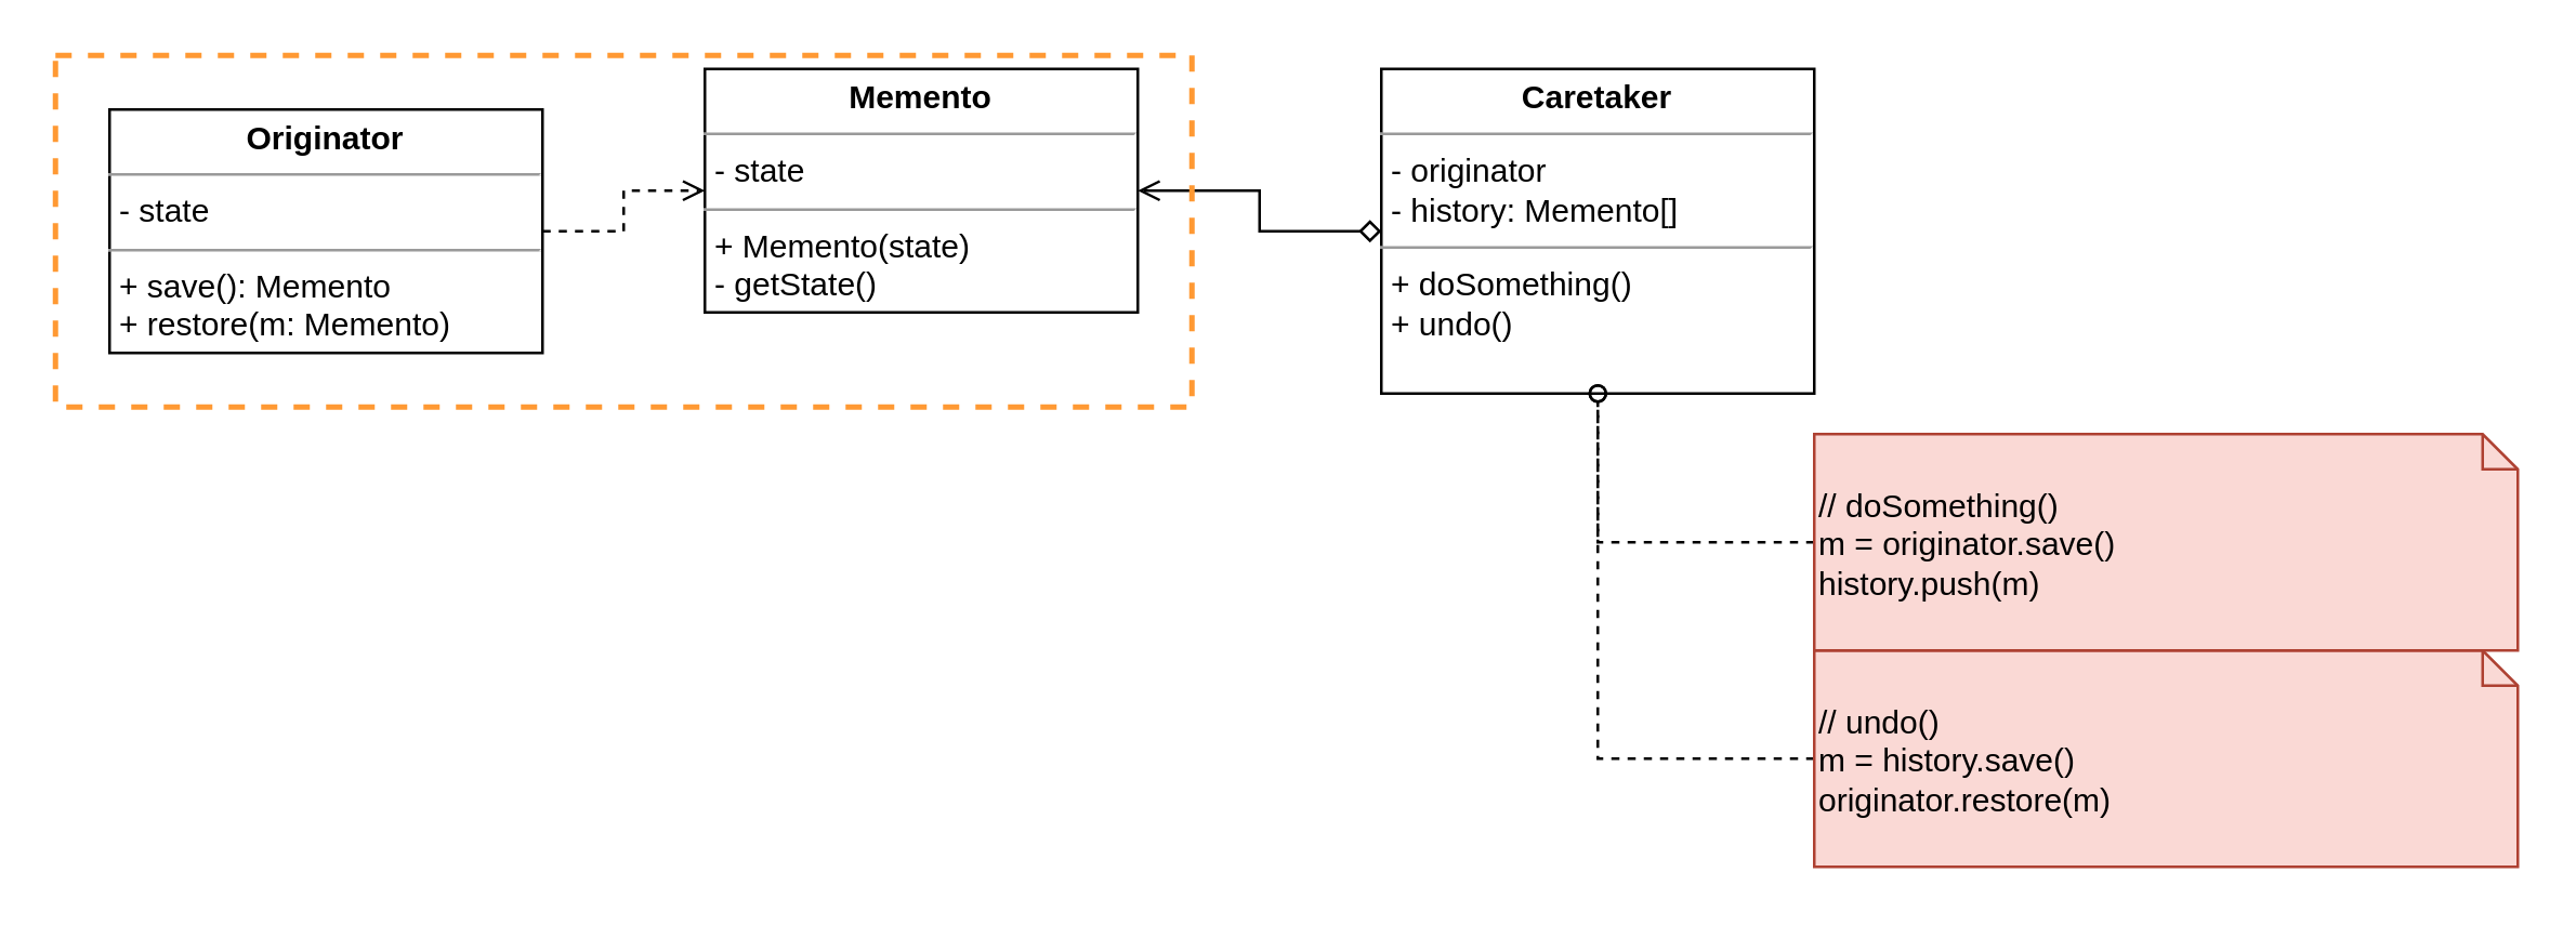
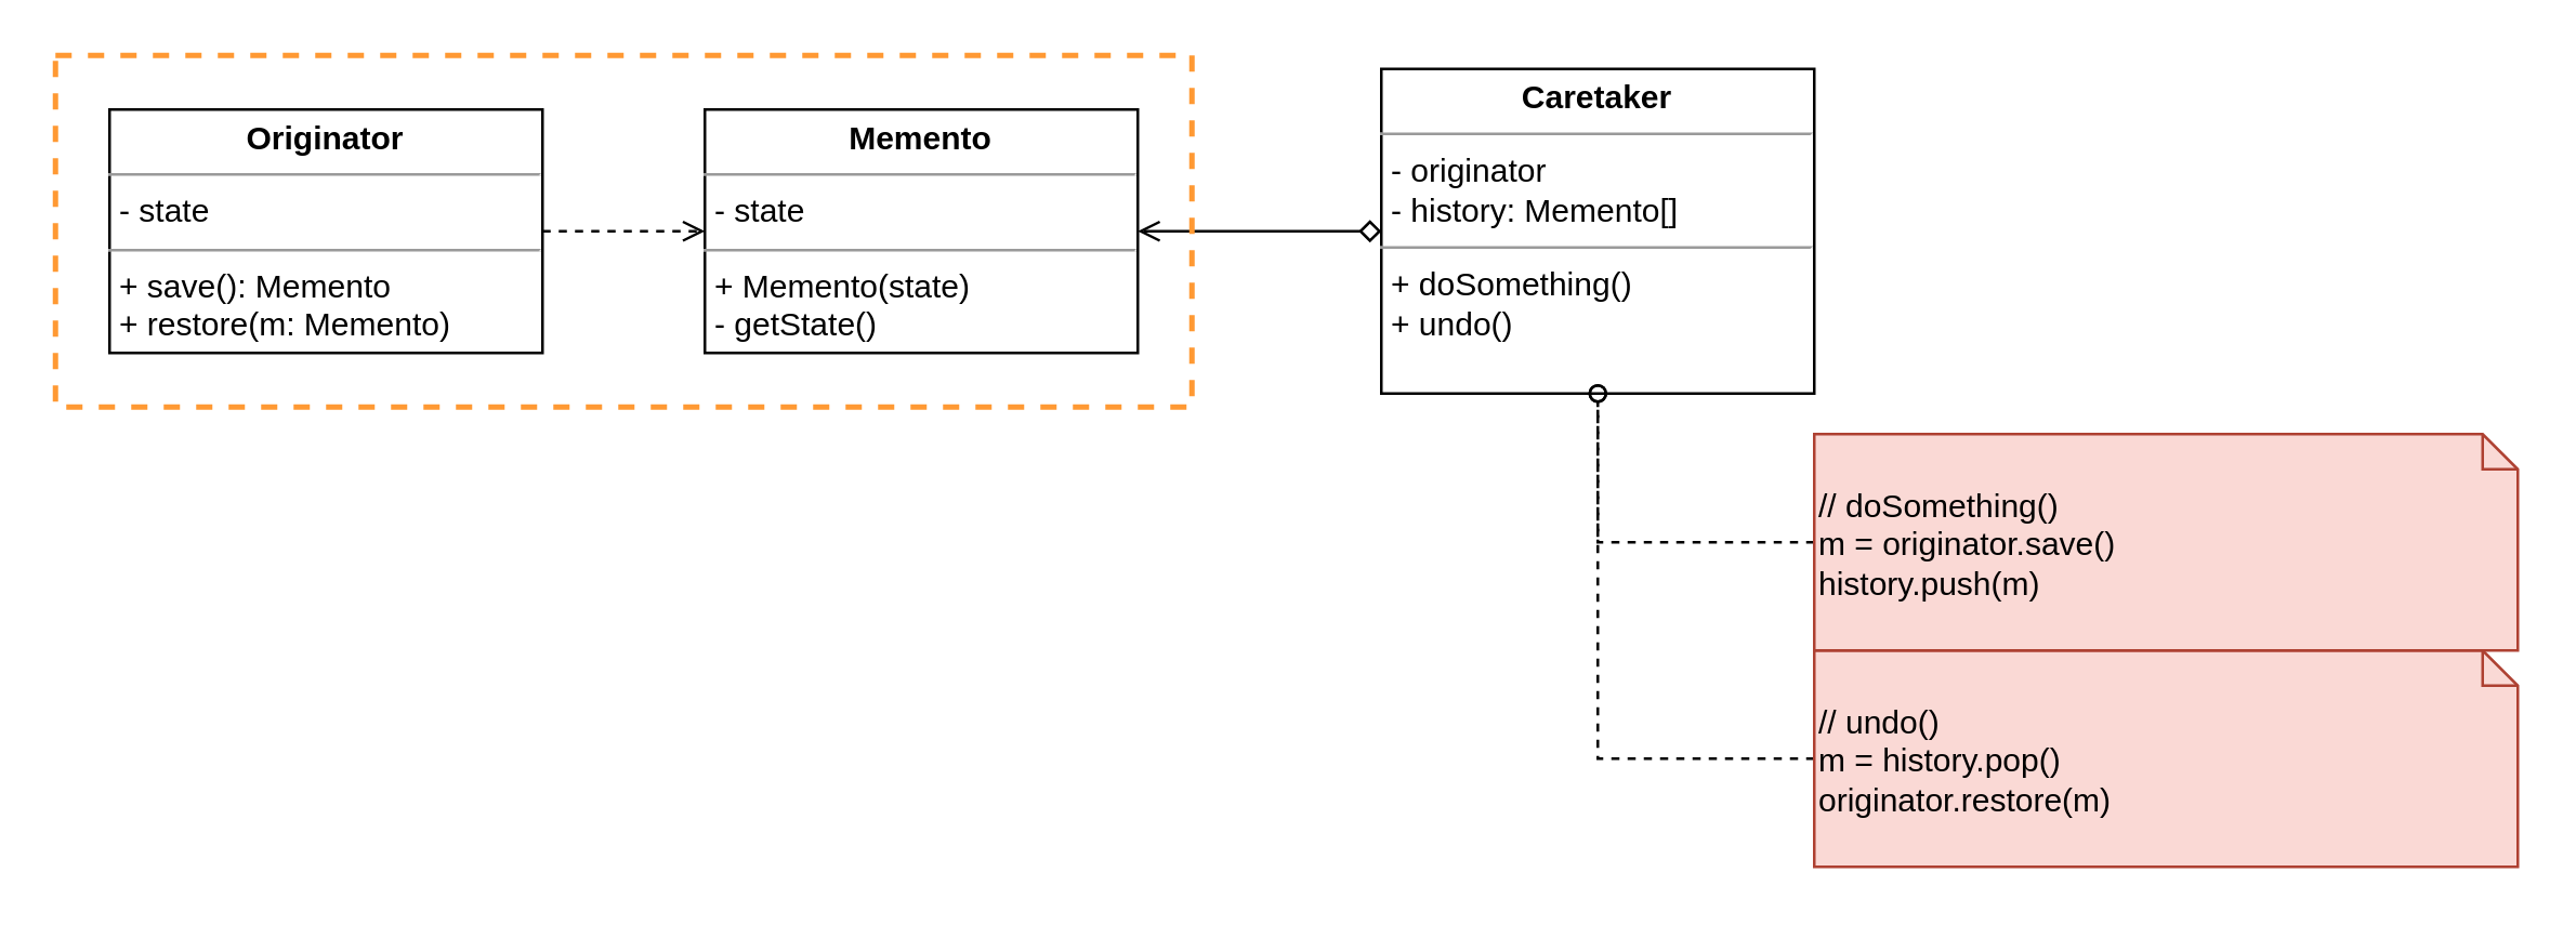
- <mxCell id="4" value="&lt;p style=&quot;margin:0px;margin-top:4px;text-align:center;&quot;&gt;&lt;b&gt;Memento&lt;/b&gt;&lt;/p&gt;&lt;hr size=&quot;1&quot;&gt;&lt;p style=&quot;margin:0px;margin-left:4px;&quot;&gt;- state&lt;/p&gt;&lt;hr size=&quot;1&quot;&gt;&lt;p style=&quot;margin:0px;margin-left:4px;&quot;&gt;+ Memento(state)&lt;/p&gt;&lt;p style=&quot;margin:0px;margin-left:4px;&quot;&gt;- getState()&lt;/p&gt;" style="verticalAlign=top;align=left;overflow=fill;fontSize=12;fontFamily=Helvetica;html=1;" vertex="1" parent="1"><mxGeometry x="260" y="25" width="160" height="90" as="geometry" /></mxCell>
+ <mxCell id="4" value="&lt;p style=&quot;margin:0px;margin-top:4px;text-align:center;&quot;&gt;&lt;b&gt;Memento&lt;/b&gt;&lt;/p&gt;&lt;hr size=&quot;1&quot;&gt;&lt;p style=&quot;margin:0px;margin-left:4px;&quot;&gt;- state&lt;/p&gt;&lt;hr size=&quot;1&quot;&gt;&lt;p style=&quot;margin:0px;margin-left:4px;&quot;&gt;+ Memento(state)&lt;/p&gt;&lt;p style=&quot;margin:0px;margin-left:4px;&quot;&gt;- getState()&lt;/p&gt;" style="verticalAlign=top;align=left;overflow=fill;fontSize=12;fontFamily=Helvetica;html=1;" vertex="1" parent="1"><mxGeometry x="260" y="40" width="160" height="90" as="geometry" /></mxCell>
- <mxCell id="9" value="// undo()&lt;br&gt;m = history.save()&lt;br&gt;originator.restore(m)" style="shape=note2;boundedLbl=1;whiteSpace=wrap;html=1;size=13;verticalAlign=top;align=left;strokeColor=#ae4132;fillColor=#fad9d5;" vertex="1" parent="1"><mxGeometry x="670" y="240" width="260" height="80" as="geometry" /></mxCell>
+ <mxCell id="9" value="// undo()&lt;br&gt;m = history.pop()&lt;br&gt;originator.restore(m)" style="shape=note2;boundedLbl=1;whiteSpace=wrap;html=1;size=13;verticalAlign=top;align=left;strokeColor=#ae4132;fillColor=#fad9d5;" vertex="1" parent="1"><mxGeometry x="670" y="240" width="260" height="80" as="geometry" /></mxCell>
